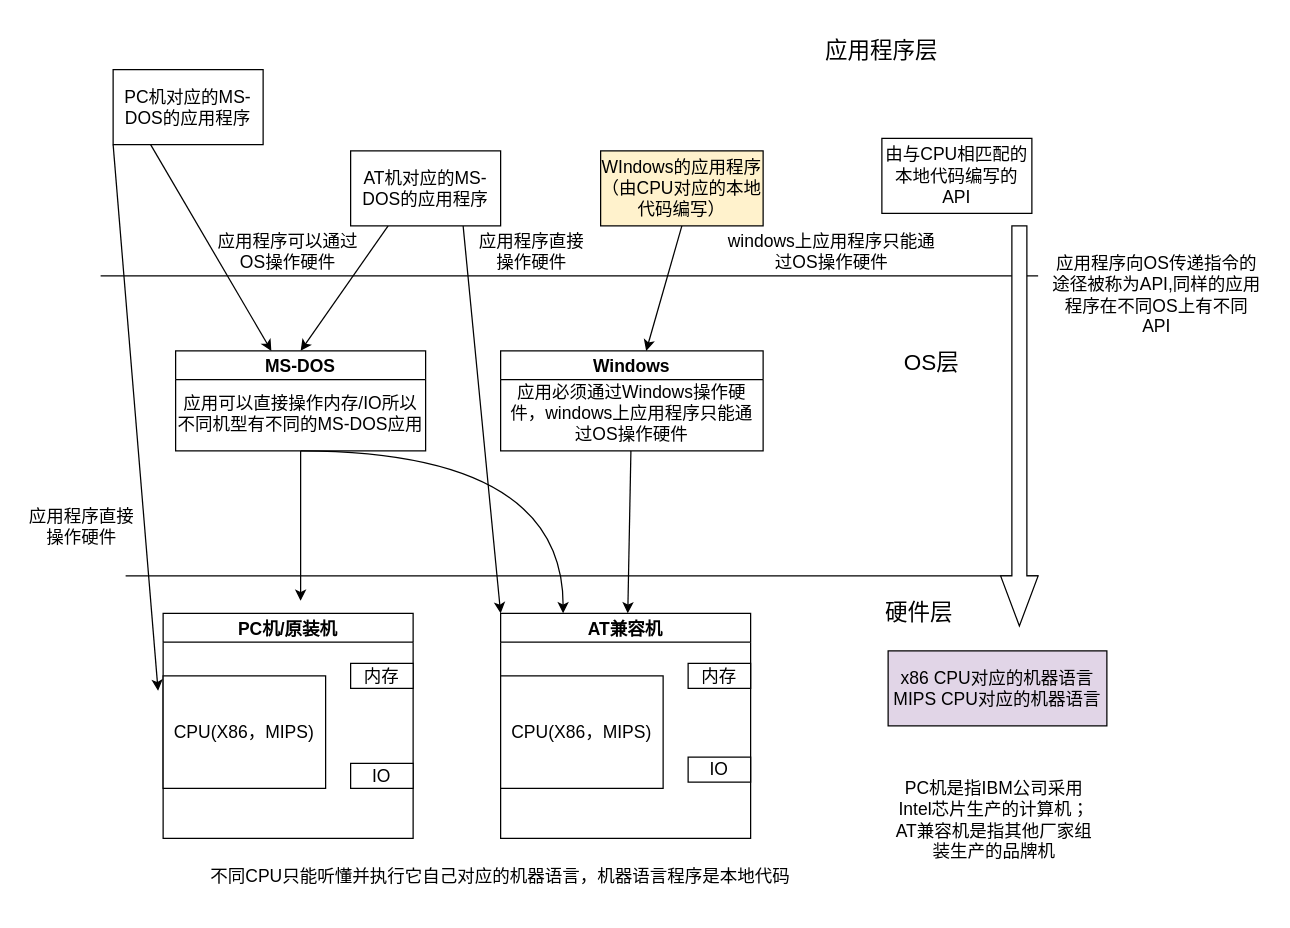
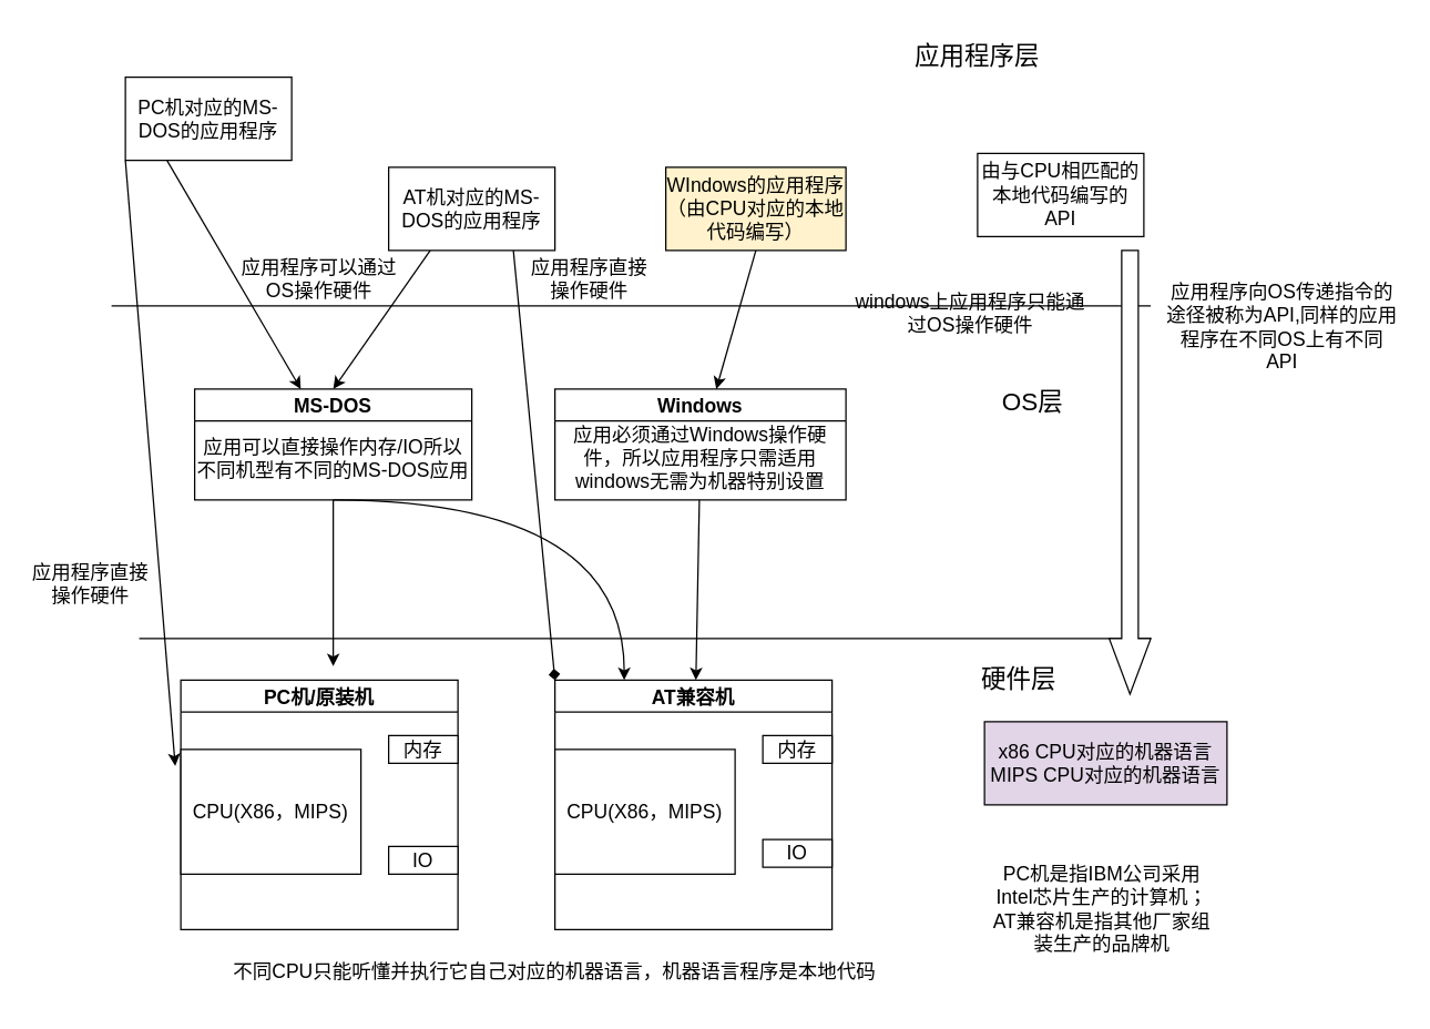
- <mxCell id="33" value="&lt;font style=&quot;font-size: 14px&quot;&gt;windows上应用程序只能通过OS操作硬件&lt;/font&gt;" style="text;html=1;strokeColor=none;fillColor=none;align=center;verticalAlign=middle;whiteSpace=wrap;rounded=0;fontSize=14;" vertex="1" parent="1"><mxGeometry x="580" y="180" width="170" height="40" as="geometry" /></mxCell>
+ <mxCell id="33" value="&lt;font style=&quot;font-size: 14px&quot;&gt;windows上应用程序只能通过OS操作硬件&lt;/font&gt;" style="text;html=1;strokeColor=none;fillColor=none;align=center;verticalAlign=middle;whiteSpace=wrap;rounded=0;fontSize=14;" vertex="1" parent="1"><mxGeometry x="615" y="205" width="170" height="40" as="geometry" /></mxCell>
- <mxCell id="18" value="&lt;font style=&quot;font-size: 14px&quot;&gt;应用必须通过Windows操作硬件，windows上应用程序只能通过OS操作硬件&lt;/font&gt;" style="text;html=1;strokeColor=none;fillColor=none;align=center;verticalAlign=middle;whiteSpace=wrap;rounded=0;fontSize=14;" vertex="1" parent="17"><mxGeometry x="5" y="30" width="200" height="40" as="geometry" /></mxCell>
+ <mxCell id="18" value="&lt;font style=&quot;font-size: 14px&quot;&gt;应用必须通过Windows操作硬件，所以应用程序只需适用windows无需为机器特别设置&lt;/font&gt;" style="text;html=1;strokeColor=none;fillColor=none;align=center;verticalAlign=middle;whiteSpace=wrap;rounded=0;fontSize=14;" vertex="1" parent="17"><mxGeometry x="5" y="30" width="200" height="40" as="geometry" /></mxCell>
- <mxCell id="26" style="edgeStyle=none;rounded=0;orthogonalLoop=1;jettySize=auto;html=1;exitX=0.75;exitY=1;exitDx=0;exitDy=0;entryX=0;entryY=0;entryDx=0;entryDy=0;fontSize=14;" edge="1" parent="1" source="27" target="6"><mxGeometry relative="1" as="geometry" /></mxCell>
+ <mxCell id="26" style="edgeStyle=none;rounded=0;orthogonalLoop=1;jettySize=auto;html=1;exitX=0.75;exitY=1;exitDx=0;exitDy=0;entryX=0;entryY=0;entryDx=0;entryDy=0;fontSize=14;endArrow=diamond;" edge="1" parent="1" source="27" target="6"><mxGeometry relative="1" as="geometry" /></mxCell>
